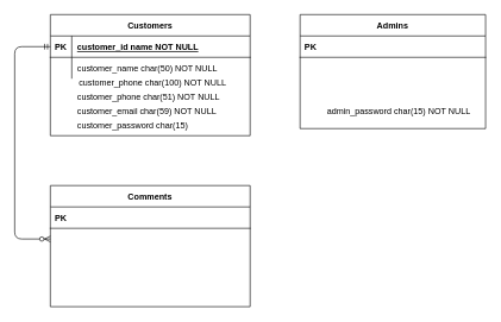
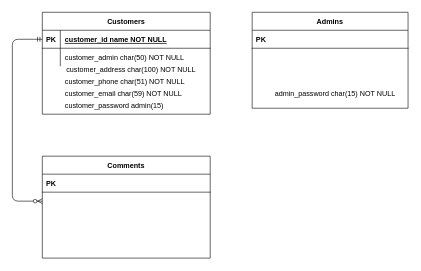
- <mxCell id="8" value="customer_name char(50) NOT NULL" style="shape=partialRectangle;overflow=hidden;connectable=0;fillColor=none;top=0;left=0;bottom=0;right=0;align=left;spacingLeft=6;" parent="6" vertex="1"><mxGeometry x="30" width="250" height="30" as="geometry" /></mxCell>
+ <mxCell id="8" value="customer_admin char(50) NOT NULL" style="shape=partialRectangle;overflow=hidden;connectable=0;fillColor=none;top=0;left=0;bottom=0;right=0;align=left;spacingLeft=6;" parent="6" vertex="1"><mxGeometry x="30" width="250" height="30" as="geometry" /></mxCell>
- <mxCell id="12" value="customer_phone char(100) NOT NULL" style="shape=partialRectangle;overflow=hidden;connectable=0;fillColor=none;top=0;left=0;bottom=0;right=0;align=left;spacingLeft=6;" parent="10" vertex="1"><mxGeometry x="32.4" width="237.6" height="30" as="geometry" /></mxCell>
+ <mxCell id="12" value="customer_address char(100) NOT NULL" style="shape=partialRectangle;overflow=hidden;connectable=0;fillColor=none;top=0;left=0;bottom=0;right=0;align=left;spacingLeft=6;" parent="10" vertex="1"><mxGeometry x="32.4" width="237.6" height="30" as="geometry" /></mxCell>
- <mxCell id="21" value="customer_password char(15) " style="shape=partialRectangle;overflow=hidden;connectable=0;fillColor=none;top=0;left=0;bottom=0;right=0;align=left;spacingLeft=6;" parent="19" vertex="1"><mxGeometry x="30" width="220" height="30" as="geometry" /></mxCell>
+ <mxCell id="21" value="customer_password admin(15) " style="shape=partialRectangle;overflow=hidden;connectable=0;fillColor=none;top=0;left=0;bottom=0;right=0;align=left;spacingLeft=6;" parent="19" vertex="1"><mxGeometry x="30" width="220" height="30" as="geometry" /></mxCell>
